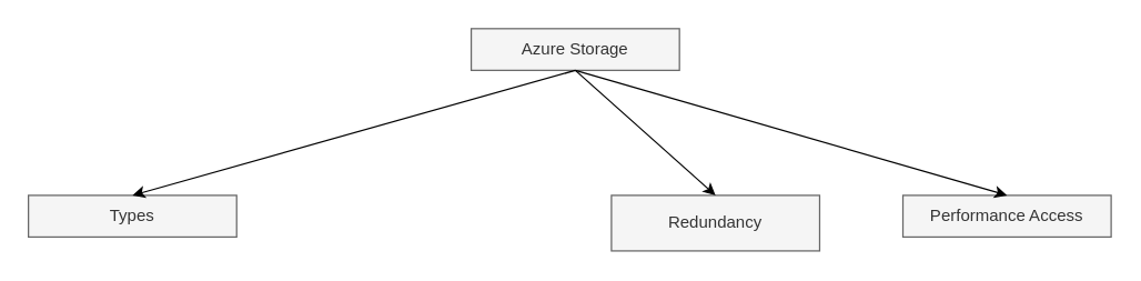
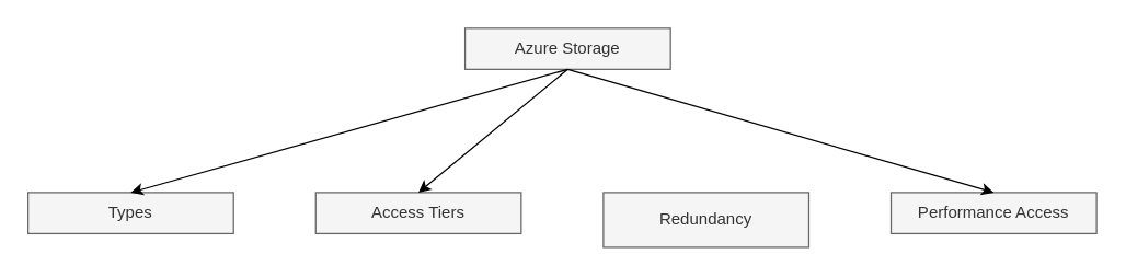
+ <mxCell id="8" value="" style="endArrow=classic;html=1;rounded=0;exitX=0.5;exitY=1;exitDx=0;exitDy=0;entryX=0.5;entryY=0;entryDx=0;entryDy=0;" edge="1" parent="1" source="2" target="4"><mxGeometry width="50" height="50" relative="1" as="geometry"><mxPoint x="449" y="160" as="sourcePoint" /><mxPoint x="130" y="250" as="targetPoint" /></mxGeometry></mxCell>
- <mxCell id="9" value="" style="endArrow=classic;html=1;rounded=0;entryX=0.5;entryY=0;entryDx=0;entryDy=0;exitX=0.5;exitY=1;exitDx=0;exitDy=0;" edge="1" parent="1" source="2" target="5"><mxGeometry width="50" height="50" relative="1" as="geometry"><mxPoint x="410" y="50" as="sourcePoint" /><mxPoint x="350" y="250" as="targetPoint" /></mxGeometry></mxCell>
+ <mxCell id="4" value="Access Tiers" style="text;html=1;strokeColor=#666666;fillColor=#f5f5f5;align=center;verticalAlign=middle;whiteSpace=wrap;rounded=0;fontColor=#333333;" vertex="1" parent="1"><mxGeometry x="230" y="140" width="150" height="30" as="geometry" /></mxCell>
